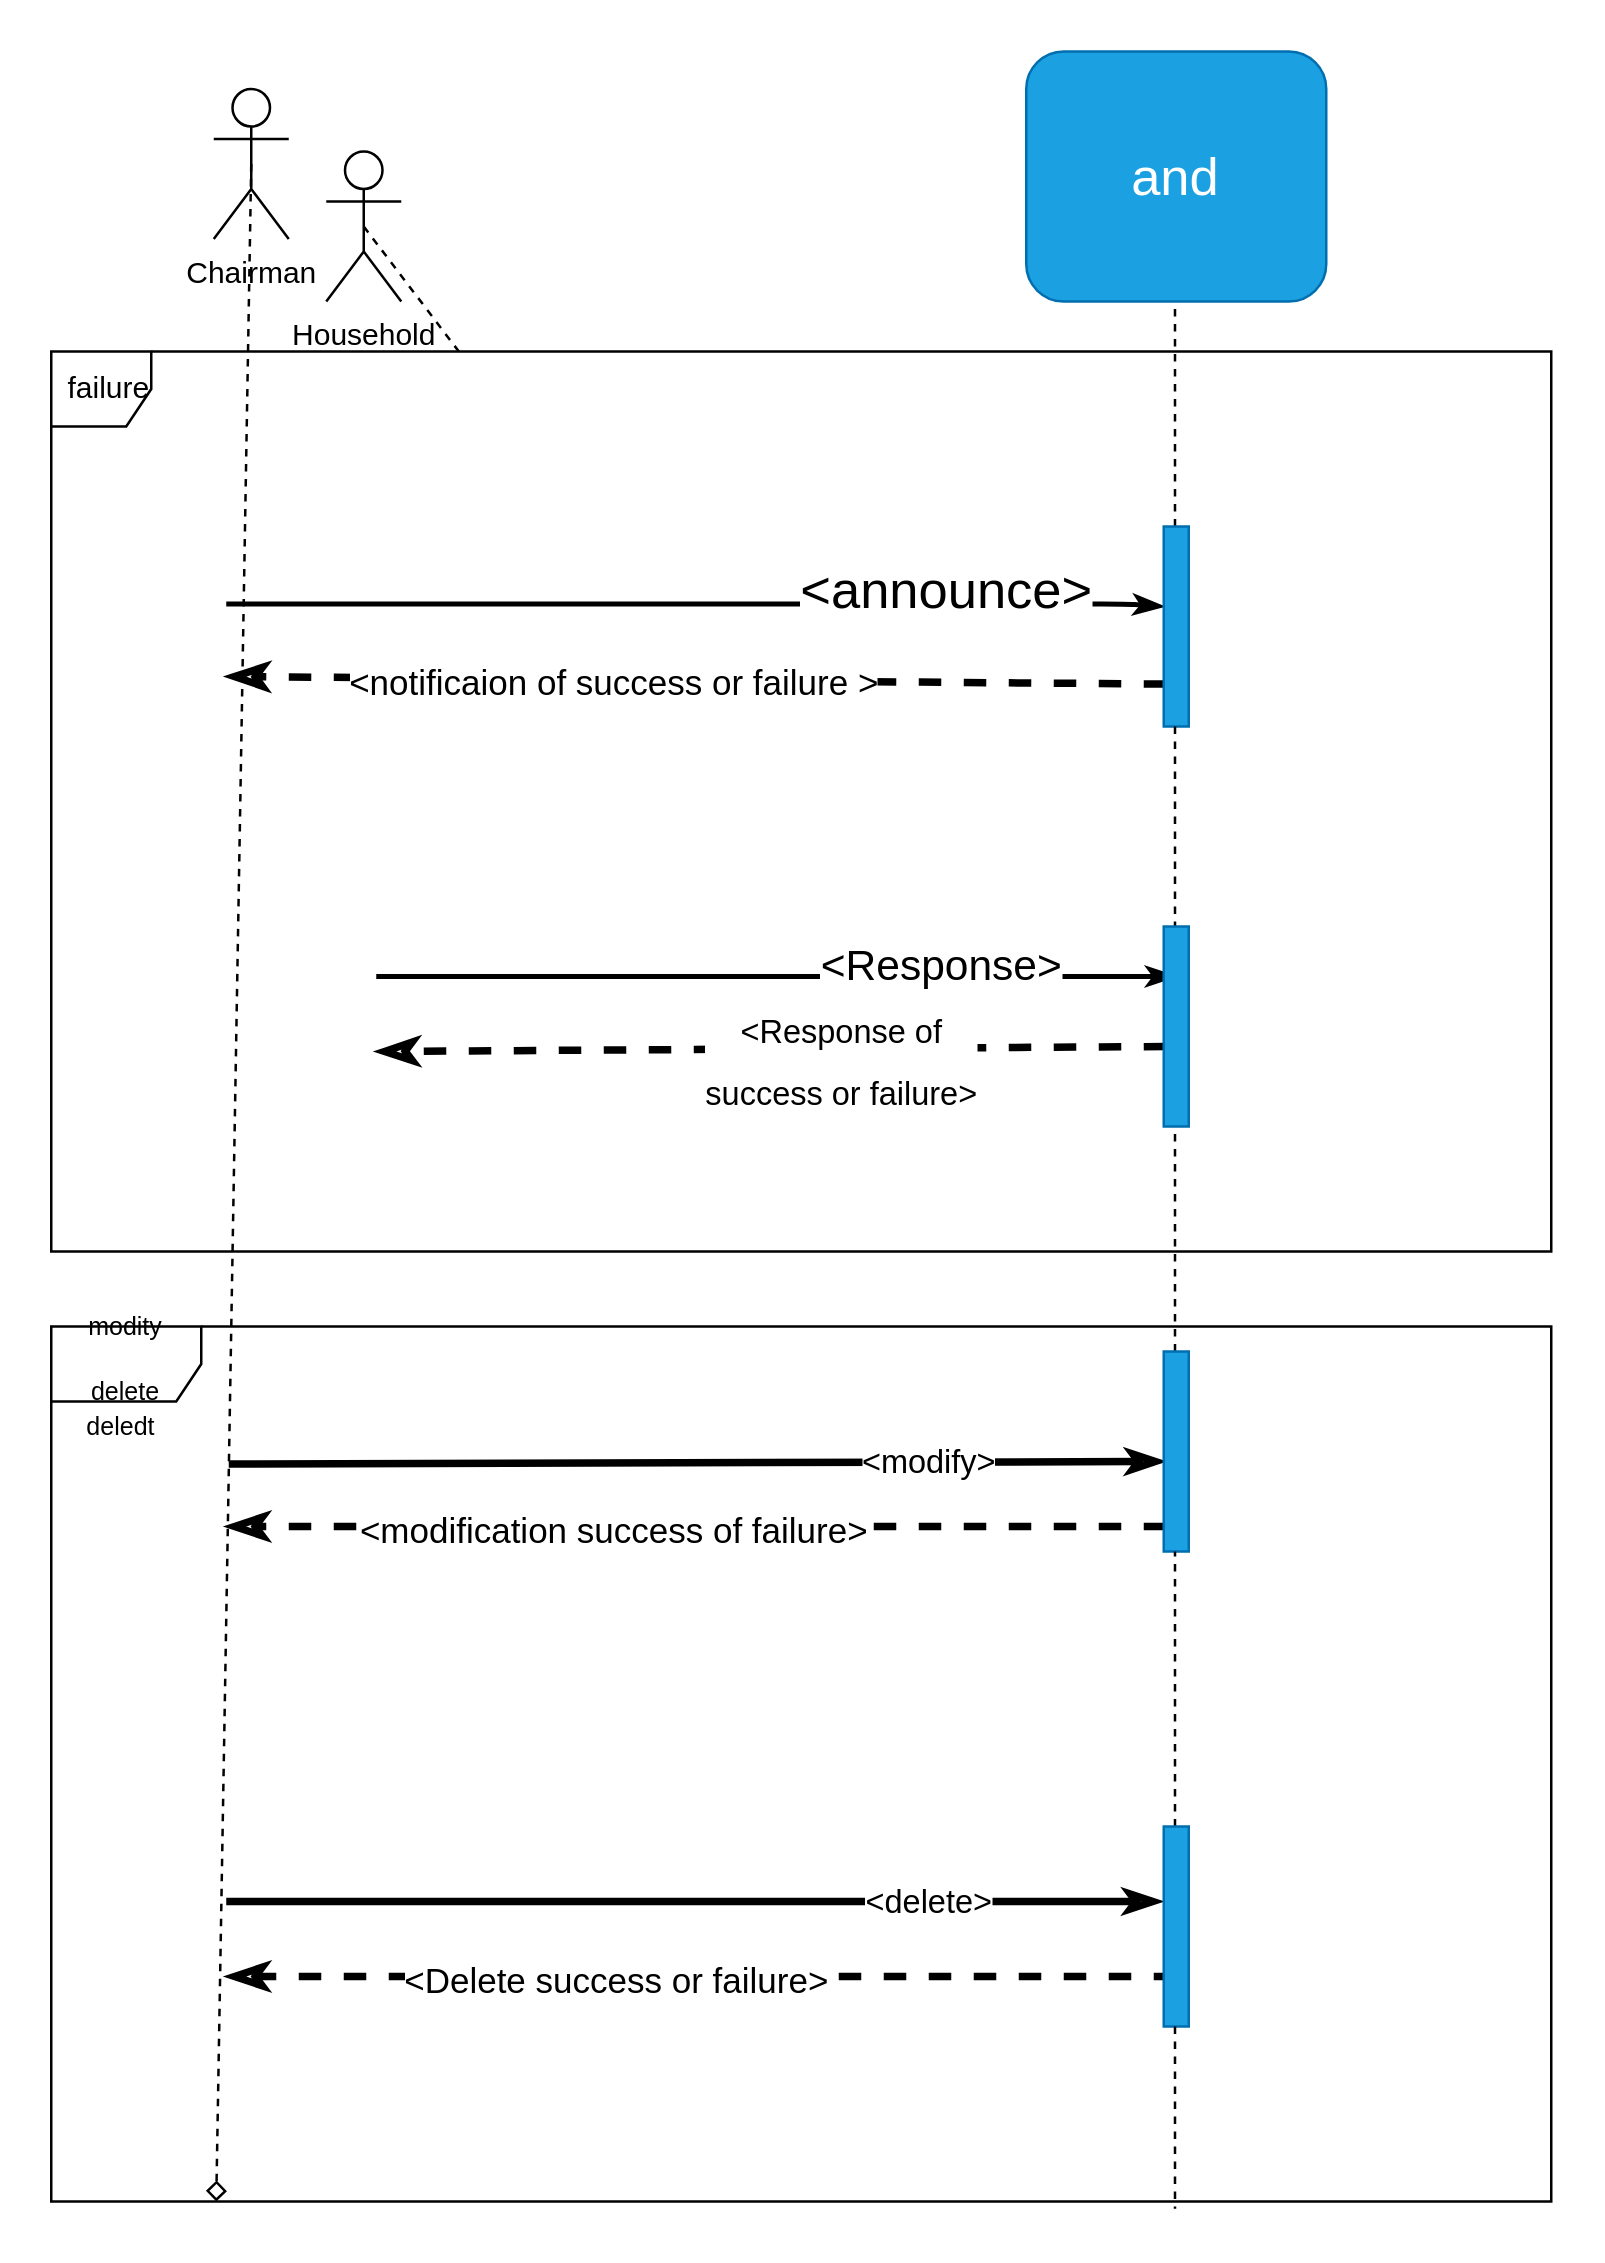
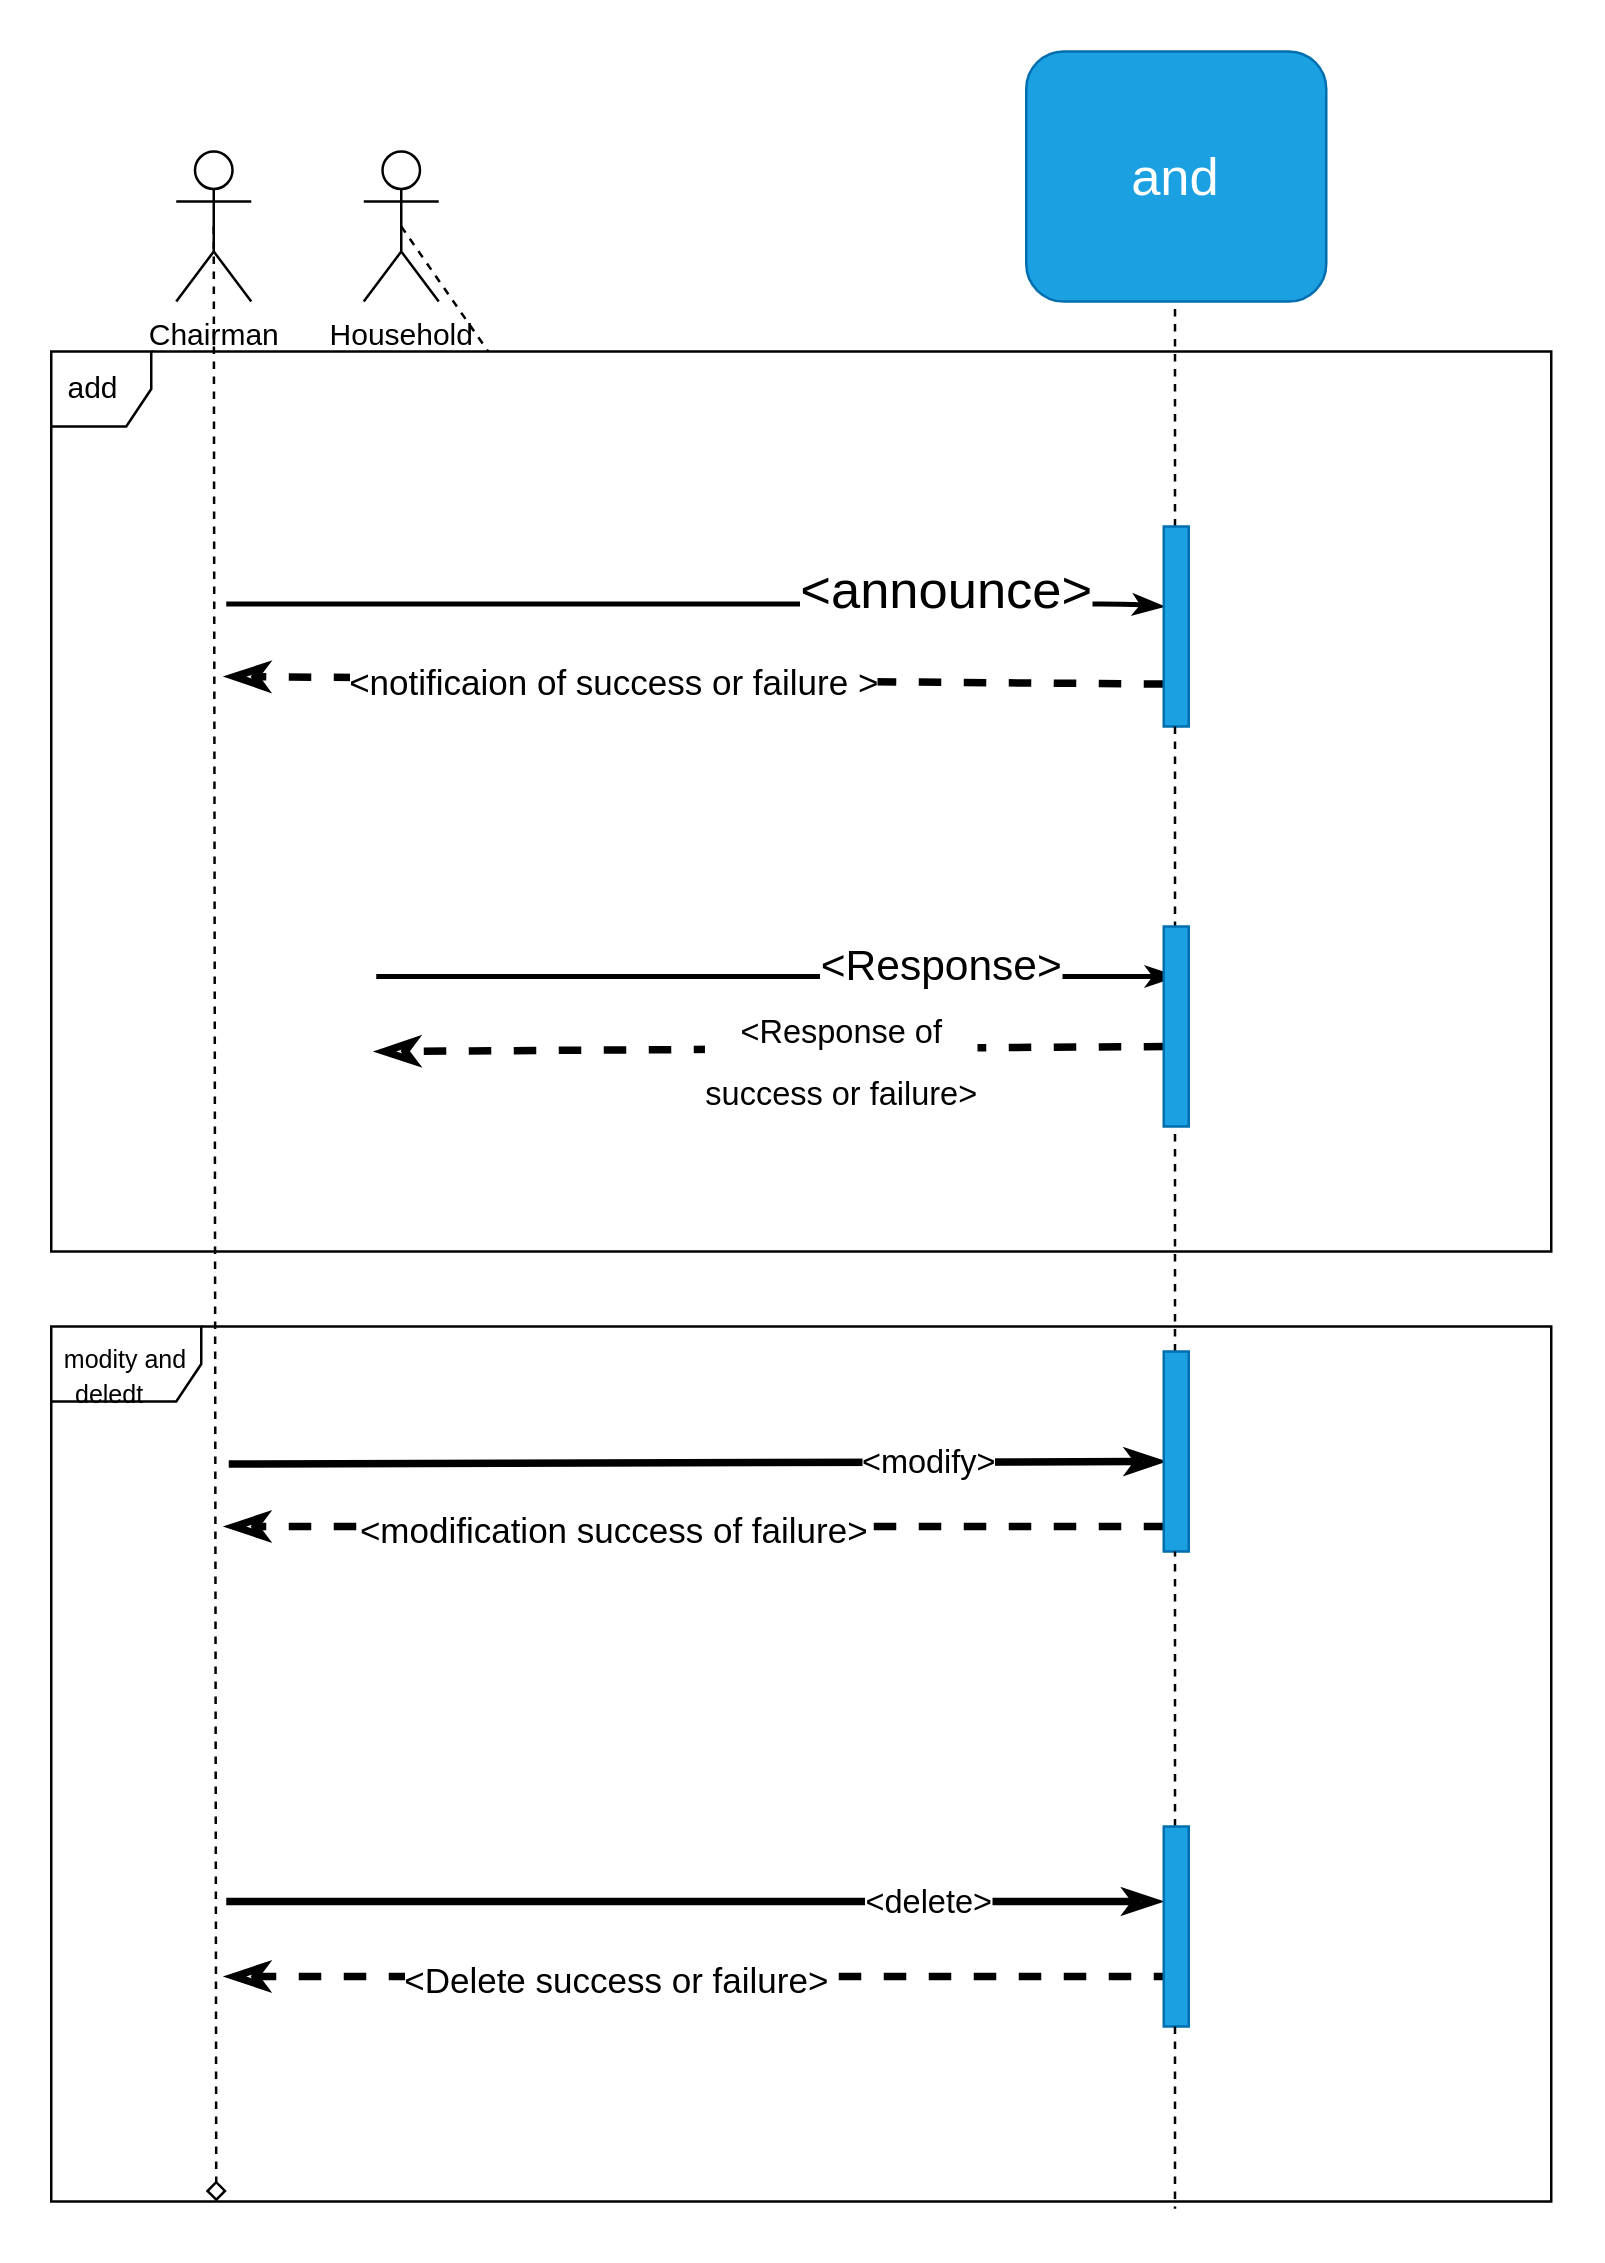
- <mxCell id="2" value="Chairman&lt;br&gt;" style="shape=umlActor;verticalLabelPosition=bottom;verticalAlign=top;html=1;outlineConnect=0;" vertex="1" parent="1"><mxGeometry x="85" y="35" width="30" height="60" as="geometry" /></mxCell>
+ <mxCell id="2" value="Chairman&lt;br&gt;" style="shape=umlActor;verticalLabelPosition=bottom;verticalAlign=top;html=1;outlineConnect=0;" vertex="1" parent="1"><mxGeometry x="70" y="60" width="30" height="60" as="geometry" /></mxCell>
- <mxCell id="3" value="Household" style="shape=umlActor;verticalLabelPosition=bottom;verticalAlign=top;html=1;outlineConnect=0;" vertex="1" parent="1"><mxGeometry x="130" y="60" width="30" height="60" as="geometry" /></mxCell>
+ <mxCell id="3" value="Household" style="shape=umlActor;verticalLabelPosition=bottom;verticalAlign=top;html=1;outlineConnect=0;" vertex="1" parent="1"><mxGeometry x="145" y="60" width="30" height="60" as="geometry" /></mxCell>
- <mxCell id="4" value="failure" style="shape=umlFrame;whiteSpace=wrap;html=1;width=40;height=30;boundedLbl=1;verticalAlign=middle;align=left;spacingLeft=5;" vertex="1" parent="1"><mxGeometry x="20" y="140" width="600" height="360" as="geometry" /></mxCell>
+ <mxCell id="4" value="add" style="shape=umlFrame;whiteSpace=wrap;html=1;width=40;height=30;boundedLbl=1;verticalAlign=middle;align=left;spacingLeft=5;" vertex="1" parent="1"><mxGeometry x="20" y="140" width="600" height="360" as="geometry" /></mxCell>
- <mxCell id="17" value="&lt;font style=&quot;font-size: 10px;&quot;&gt;modity delete&lt;br&gt;&lt;div style=&quot;text-align: right;&quot;&gt;&lt;span style=&quot;background-color: initial;&quot;&gt;deledt&lt;/span&gt;&lt;span style=&quot;background-color: initial; white-space: pre;&quot;&gt;&#09;&lt;/span&gt;&lt;/div&gt;&lt;/font&gt;" style="shape=umlFrame;whiteSpace=wrap;html=1;fontSize=21;" vertex="1" parent="1"><mxGeometry x="20" y="530" width="600" height="350" as="geometry" /></mxCell>
+ <mxCell id="17" value="&lt;font style=&quot;font-size: 10px;&quot;&gt;modity and&lt;br&gt;&lt;div style=&quot;text-align: right;&quot;&gt;&lt;span style=&quot;background-color: initial;&quot;&gt;deledt&lt;/span&gt;&lt;span style=&quot;background-color: initial; white-space: pre;&quot;&gt;&#09;&lt;/span&gt;&lt;/div&gt;&lt;/font&gt;" style="shape=umlFrame;whiteSpace=wrap;html=1;fontSize=21;" vertex="1" parent="1"><mxGeometry x="20" y="530" width="600" height="350" as="geometry" /></mxCell>
